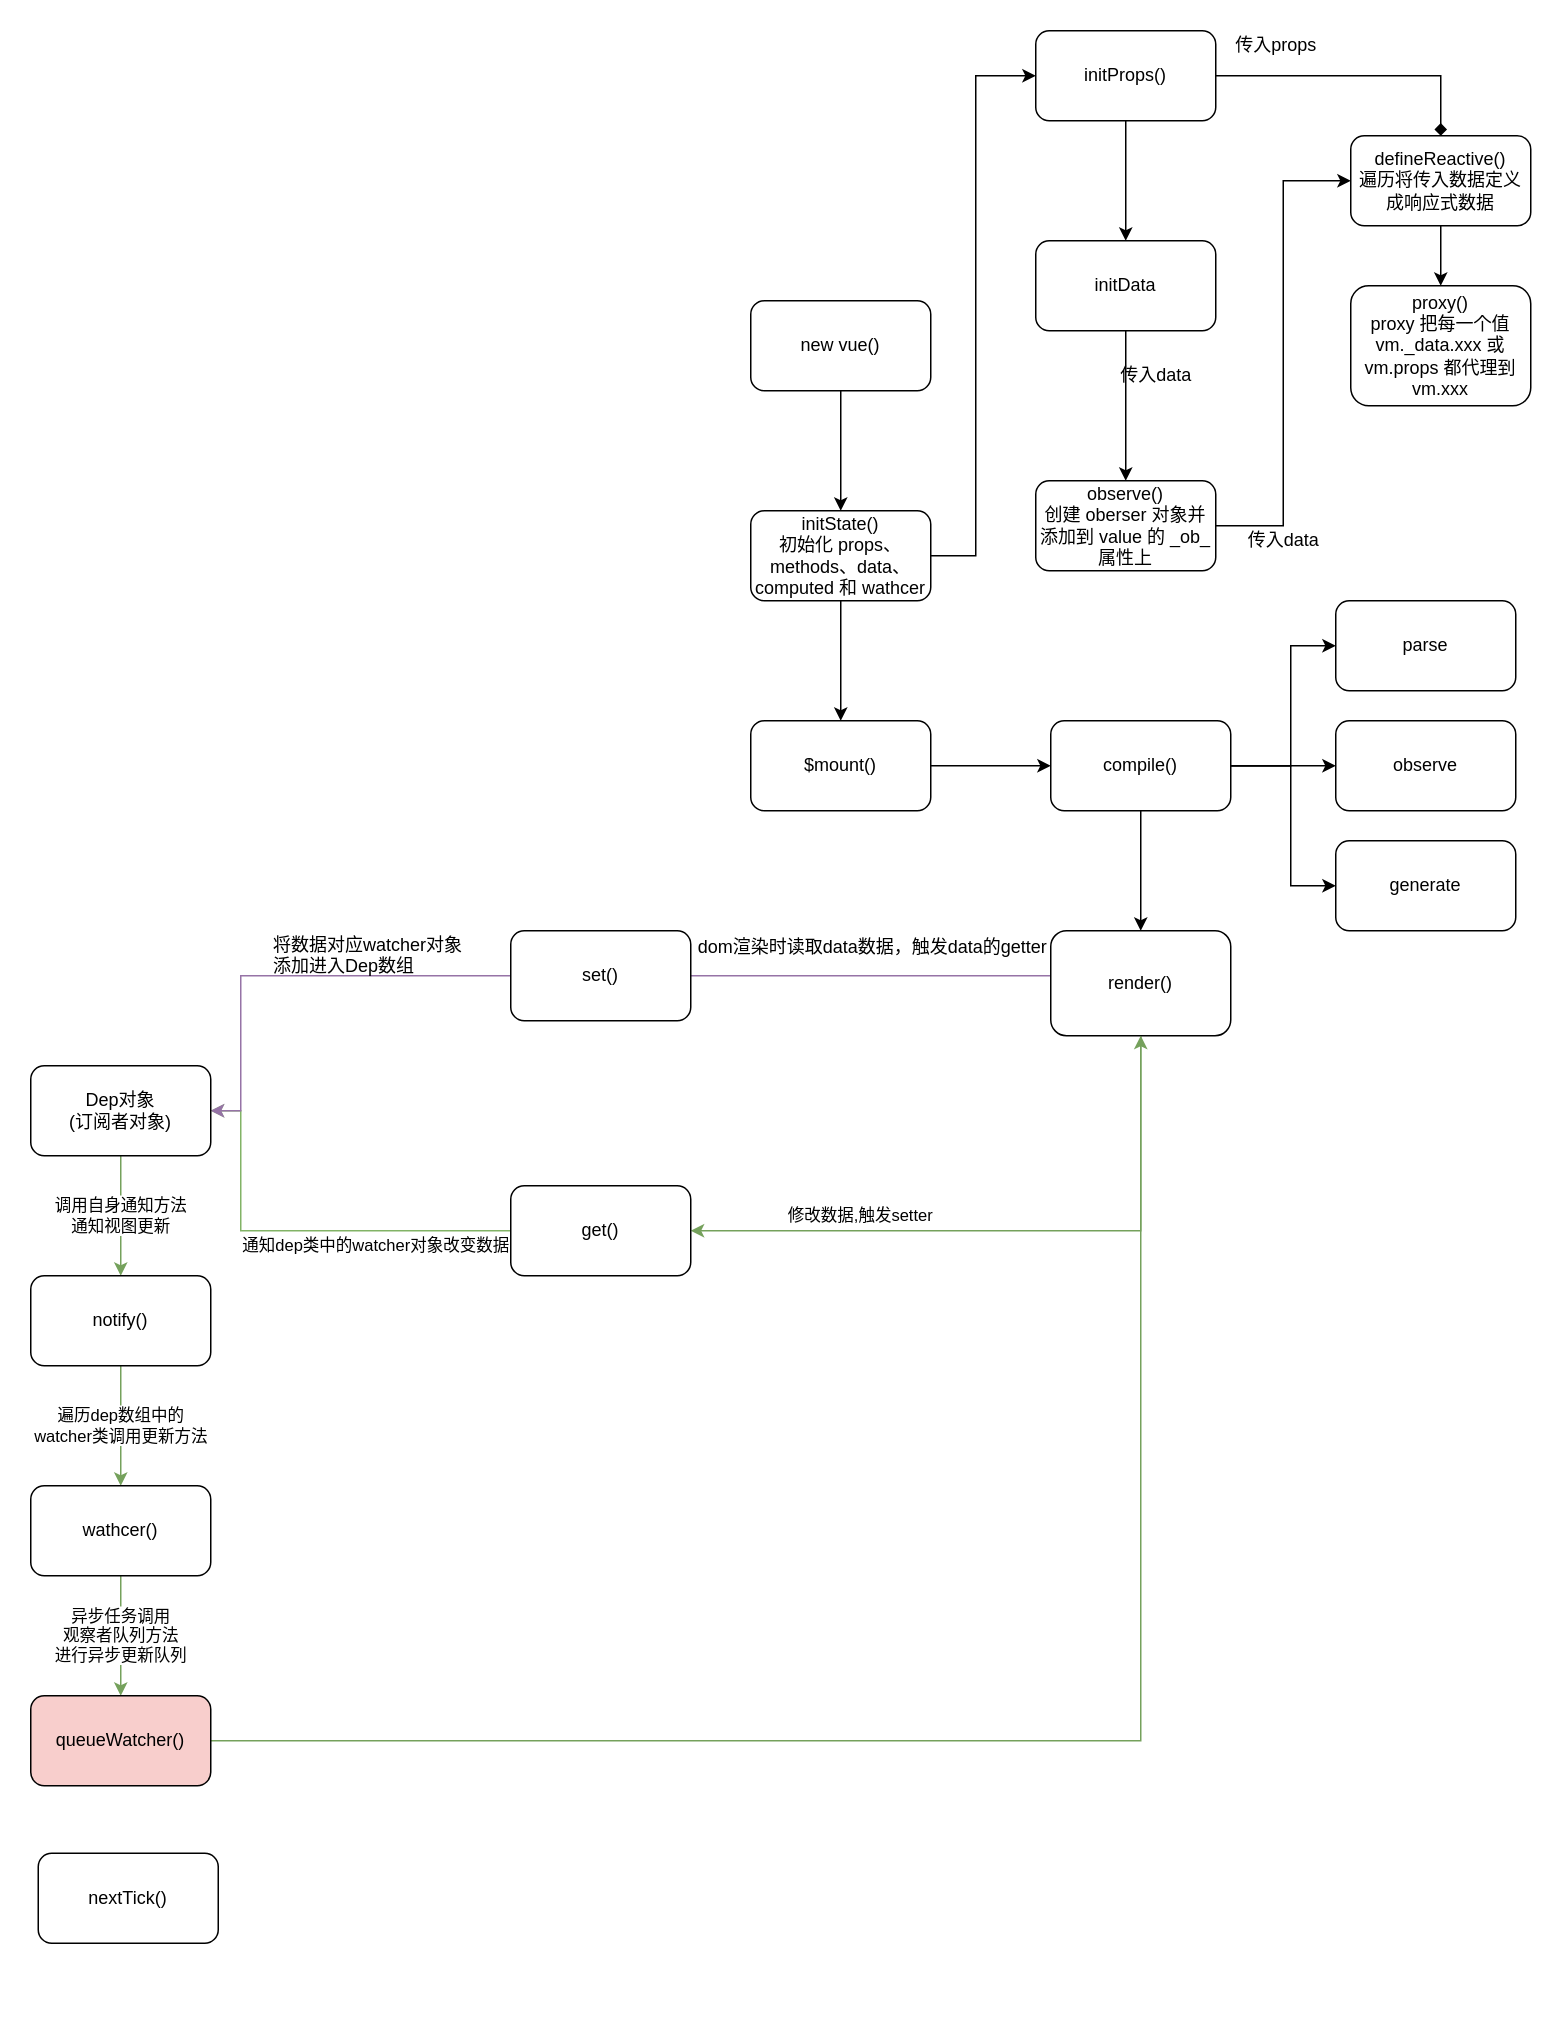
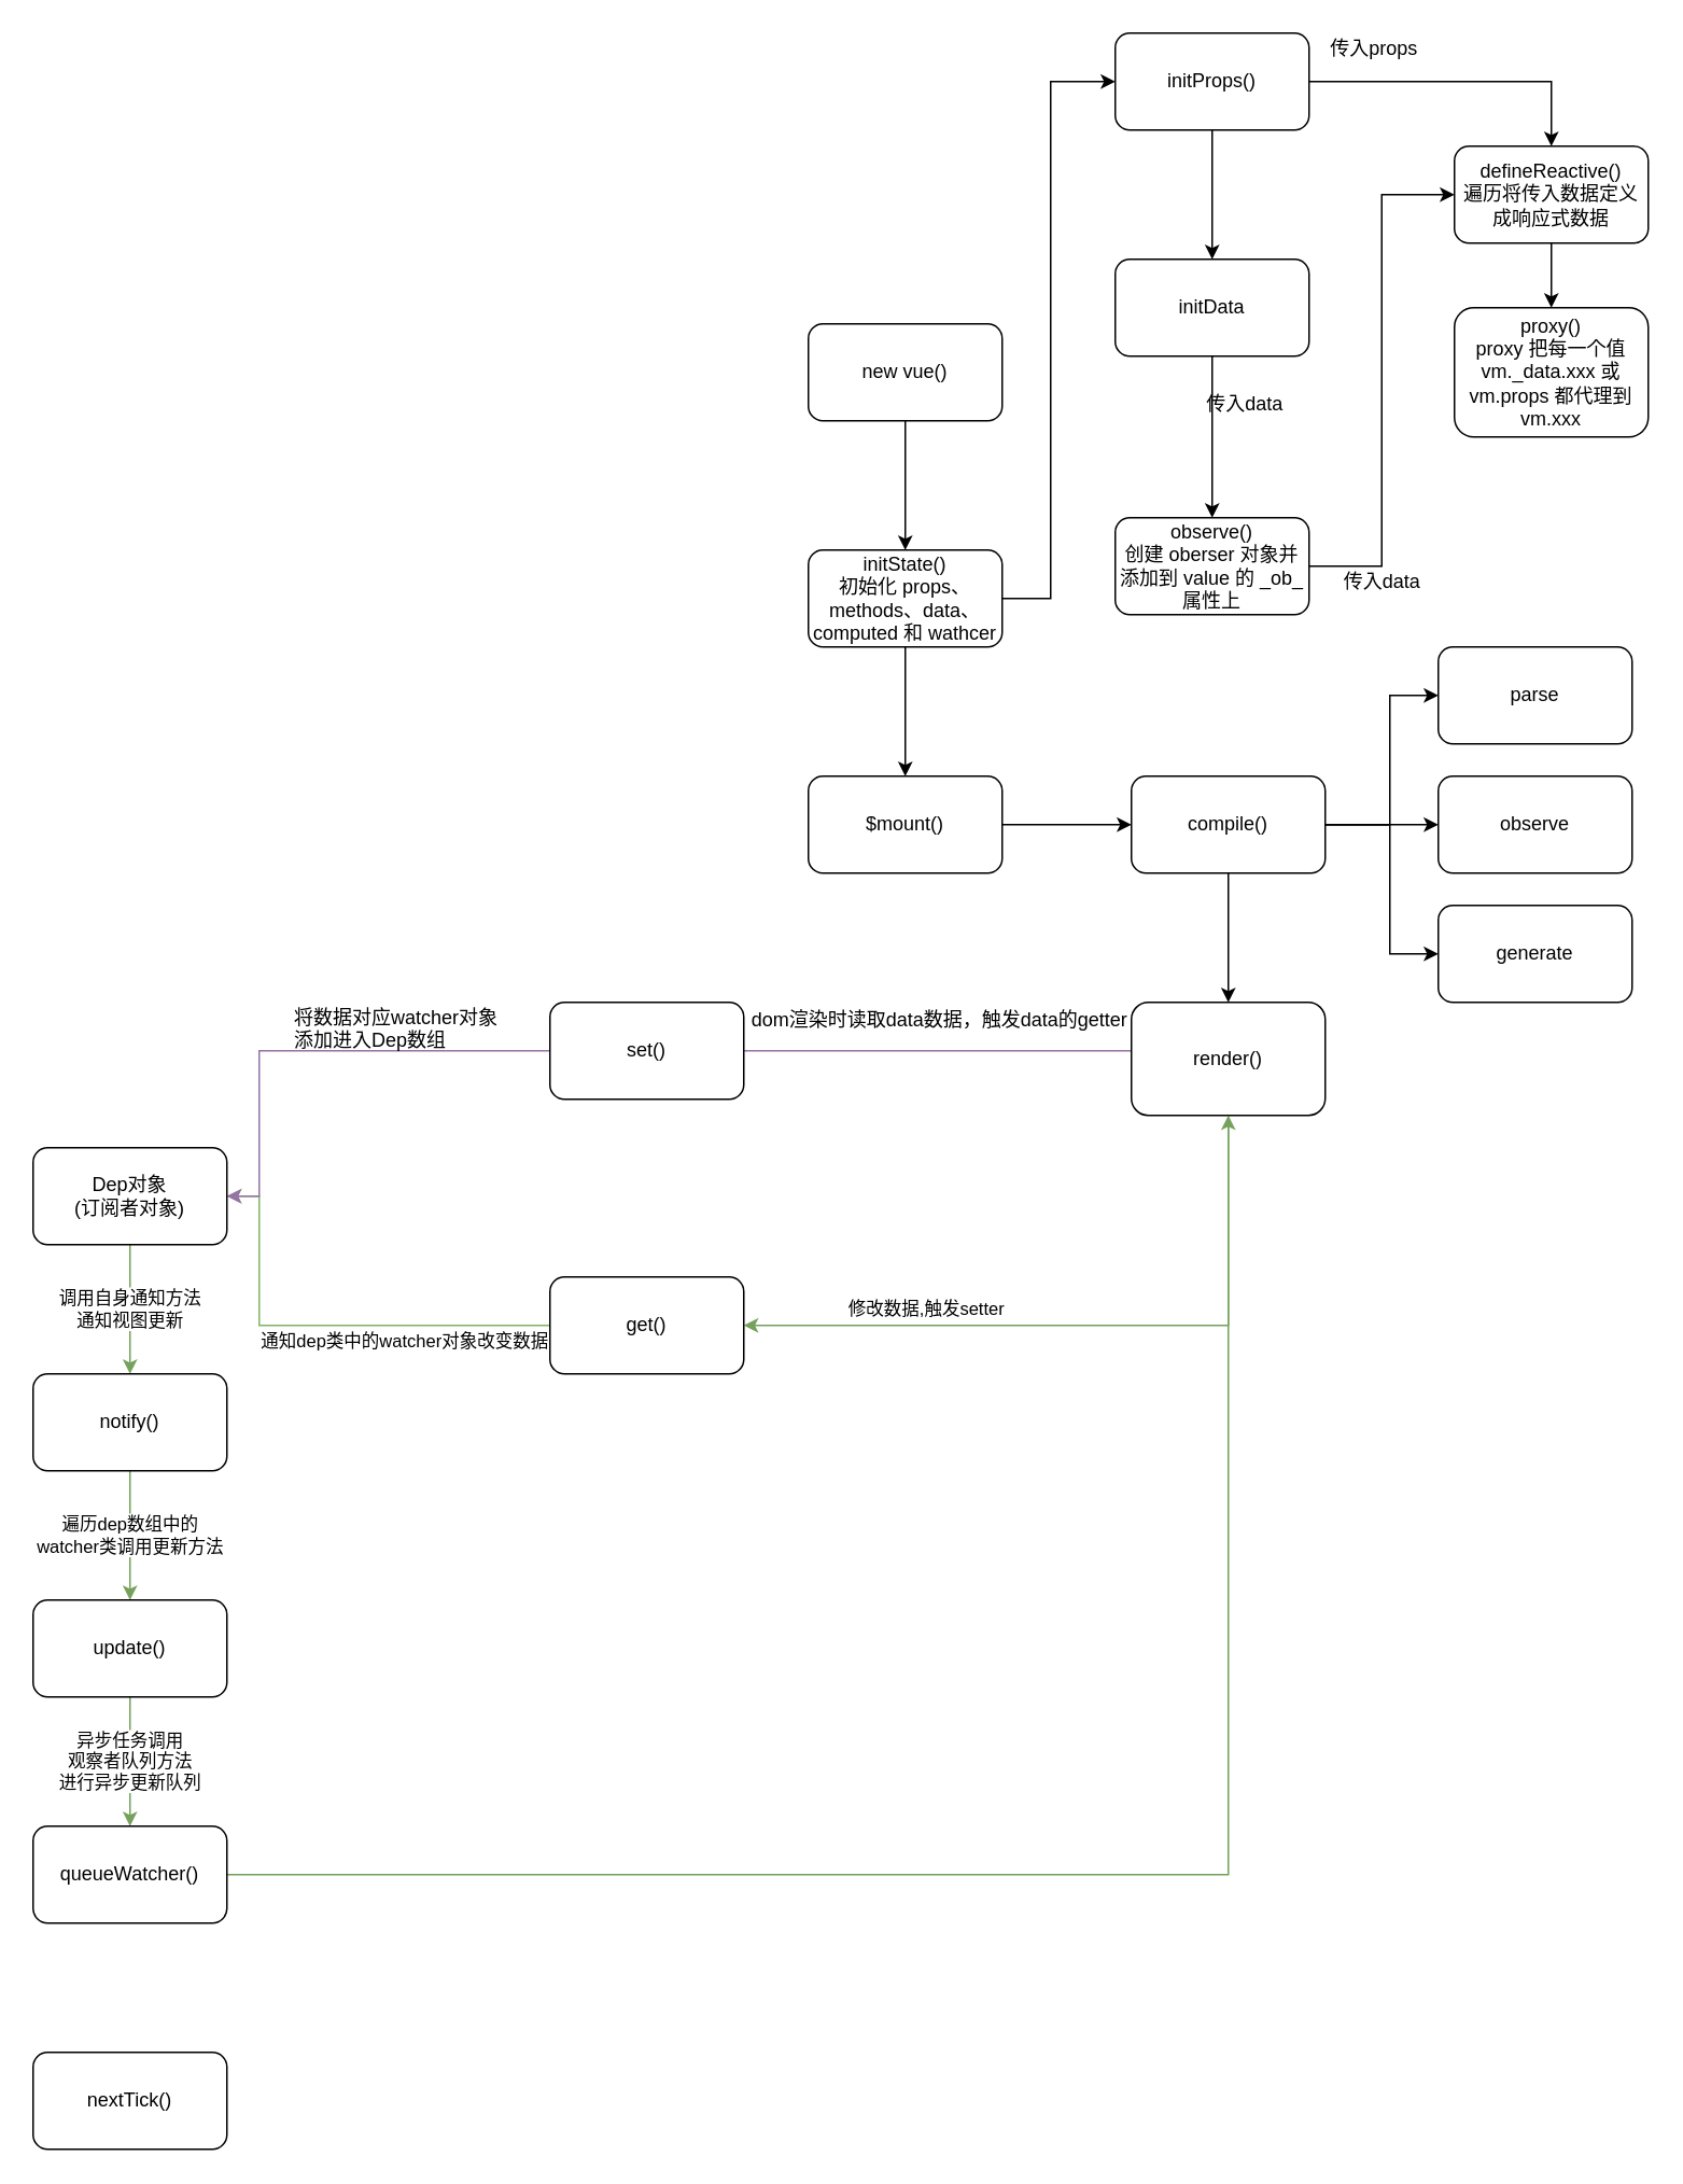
- <mxCell id="35" value="" style="edgeStyle=orthogonalEdgeStyle;rounded=0;orthogonalLoop=1;jettySize=auto;html=1;endArrow=diamond;" parent="1" source="37" target="39" edge="1"><mxGeometry relative="1" as="geometry" /></mxCell>
+ <mxCell id="35" value="" style="edgeStyle=orthogonalEdgeStyle;rounded=0;orthogonalLoop=1;jettySize=auto;html=1;" parent="1" source="37" target="39" edge="1"><mxGeometry relative="1" as="geometry" /></mxCell>
- <mxCell id="27" value="wathcer()" style="rounded=1;whiteSpace=wrap;html=1;" parent="1" vertex="1"><mxGeometry x="20" y="990" width="120" height="60" as="geometry" /></mxCell>
+ <mxCell id="27" value="update()" style="rounded=1;whiteSpace=wrap;html=1;" parent="1" vertex="1"><mxGeometry x="20" y="990" width="120" height="60" as="geometry" /></mxCell>
- <mxCell id="29" value="queueWatcher()" style="rounded=1;whiteSpace=wrap;html=1;fillColor=#f8cecc;" parent="1" vertex="1"><mxGeometry x="20" y="1130" width="120" height="60" as="geometry" /></mxCell>
+ <mxCell id="29" value="queueWatcher()" style="rounded=1;whiteSpace=wrap;html=1;" parent="1" vertex="1"><mxGeometry x="20" y="1130" width="120" height="60" as="geometry" /></mxCell>
- <mxCell id="30" value="nextTick()" style="rounded=1;whiteSpace=wrap;html=1;" parent="1" vertex="1"><mxGeometry x="25" y="1235" width="120" height="60" as="geometry" /></mxCell>
+ <mxCell id="30" value="nextTick()" style="rounded=1;whiteSpace=wrap;html=1;" parent="1" vertex="1"><mxGeometry x="20" y="1270" width="120" height="60" as="geometry" /></mxCell>
